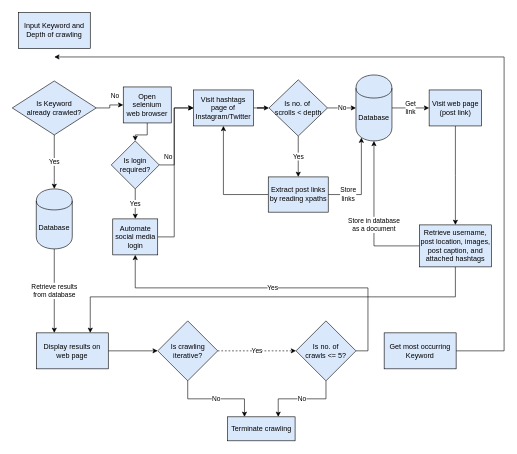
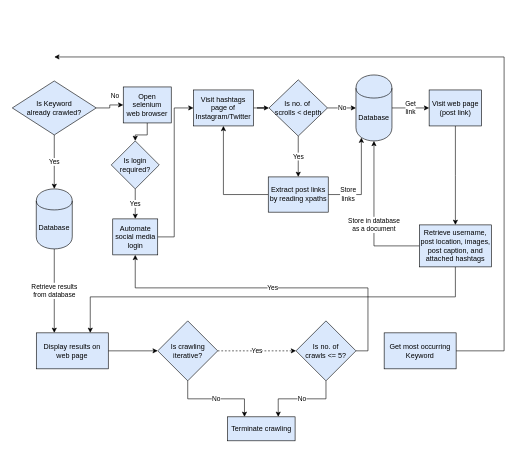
- <mxCell id="2" value="Input Keyword and Depth of crawling" style="rounded=0;whiteSpace=wrap;html=1;fillColor=#dae8fc;" parent="1" vertex="1"><mxGeometry x="30" y="20" width="120" height="60" as="geometry" /></mxCell>
- <mxCell id="35" value="No" style="edgeStyle=orthogonalEdgeStyle;rounded=0;orthogonalLoop=1;jettySize=auto;html=1;exitX=1;exitY=0.5;exitDx=0;exitDy=0;entryX=0;entryY=0.5;entryDx=0;entryDy=0;" parent="1" source="36" target="40" edge="1"><mxGeometry x="-0.481" y="10" relative="1" as="geometry"><Array as="points"><mxPoint x="290" y="274" /><mxPoint x="290" y="179" /></Array><mxPoint as="offset" /></mxGeometry></mxCell>
